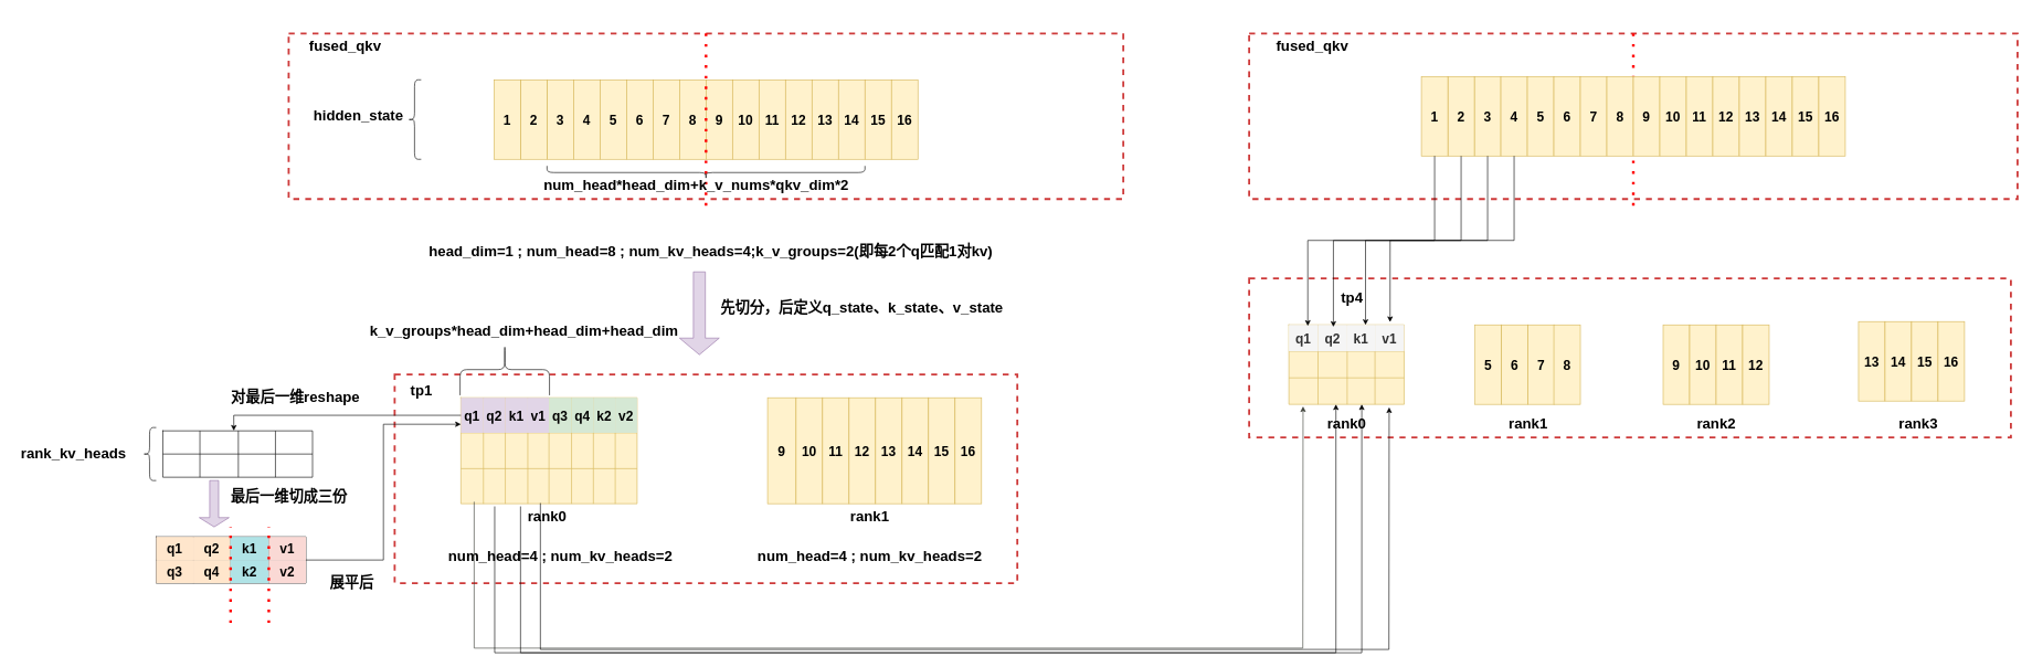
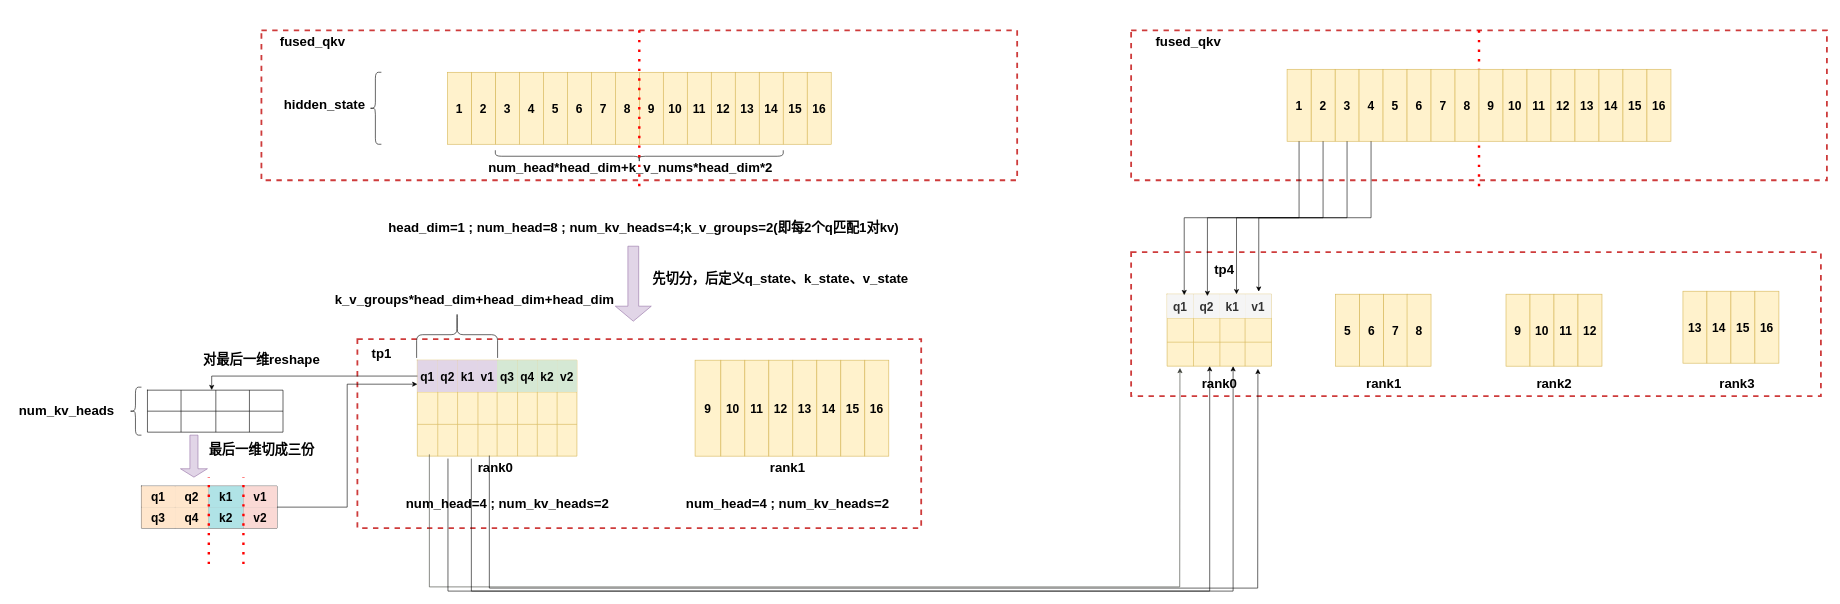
- <mxCell id="61" value="&lt;font style=&quot;font-size: 22px;&quot;&gt;&lt;b&gt;num_head*head_dim+k_v_nums*qkv_dim*2&lt;/b&gt;&lt;/font&gt;" style="text;html=1;align=center;verticalAlign=middle;resizable=0;points=[];autosize=1;strokeColor=none;fillColor=none;" vertex="1" parent="1"><mxGeometry x="800" y="260" width="500" height="40" as="geometry" /></mxCell>
+ <mxCell id="61" value="&lt;font style=&quot;font-size: 22px;&quot;&gt;&lt;b&gt;num_head*head_dim+k_v_nums*head_dim*2&lt;/b&gt;&lt;/font&gt;" style="text;html=1;align=center;verticalAlign=middle;resizable=0;points=[];autosize=1;strokeColor=none;fillColor=none;" vertex="1" parent="1"><mxGeometry x="800" y="260" width="500" height="40" as="geometry" /></mxCell>
- <mxCell id="84" value="&lt;font style=&quot;font-size: 22px;&quot;&gt;&lt;b&gt;对最后一维reshape&lt;/b&gt;&lt;/font&gt;" style="text;html=1;align=center;verticalAlign=middle;resizable=0;points=[];autosize=1;strokeColor=none;fillColor=none;" vertex="1" parent="1"><mxGeometry x="335" y="580" width="220" height="40" as="geometry" /></mxCell>
+ <mxCell id="84" value="&lt;font style=&quot;font-size: 22px;&quot;&gt;&lt;b&gt;对最后一维reshape&lt;/b&gt;&lt;/font&gt;" style="text;html=1;align=center;verticalAlign=middle;resizable=0;points=[];autosize=1;strokeColor=none;fillColor=none;" vertex="1" parent="1"><mxGeometry x="325" y="580" width="220" height="40" as="geometry" /></mxCell>
- <mxCell id="86" value="&lt;font style=&quot;font-size: 22px;&quot;&gt;&lt;b&gt;rank_kv_heads&lt;/b&gt;&lt;/font&gt;" style="text;html=1;align=center;verticalAlign=middle;resizable=0;points=[];autosize=1;strokeColor=none;fillColor=none;" vertex="1" parent="1"><mxGeometry x="20" y="665" width="180" height="40" as="geometry" /></mxCell>
+ <mxCell id="86" value="&lt;font style=&quot;font-size: 22px;&quot;&gt;&lt;b&gt;num_kv_heads&lt;/b&gt;&lt;/font&gt;" style="text;html=1;align=center;verticalAlign=middle;resizable=0;points=[];autosize=1;strokeColor=none;fillColor=none;" vertex="1" parent="1"><mxGeometry x="20" y="665" width="180" height="40" as="geometry" /></mxCell>
- <mxCell id="103" value="&lt;font style=&quot;font-size: 22px;&quot;&gt;&lt;b&gt;展平后&lt;/b&gt;&lt;/font&gt;" style="text;html=1;align=center;verticalAlign=middle;resizable=0;points=[];autosize=1;strokeColor=none;fillColor=none;" vertex="1" parent="1"><mxGeometry x="485" y="860" width="90" height="40" as="geometry" /></mxCell>
